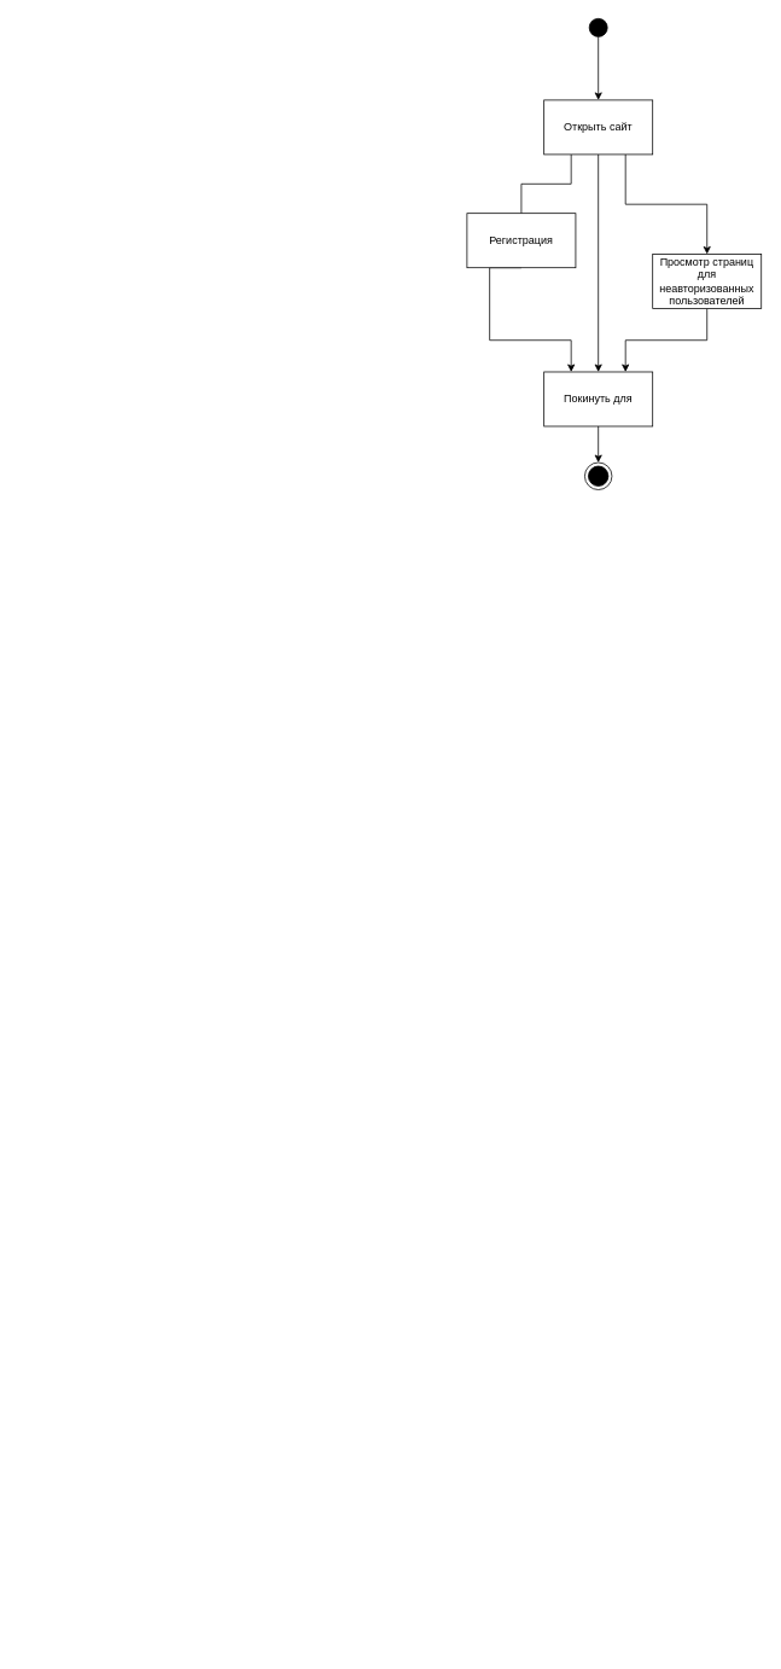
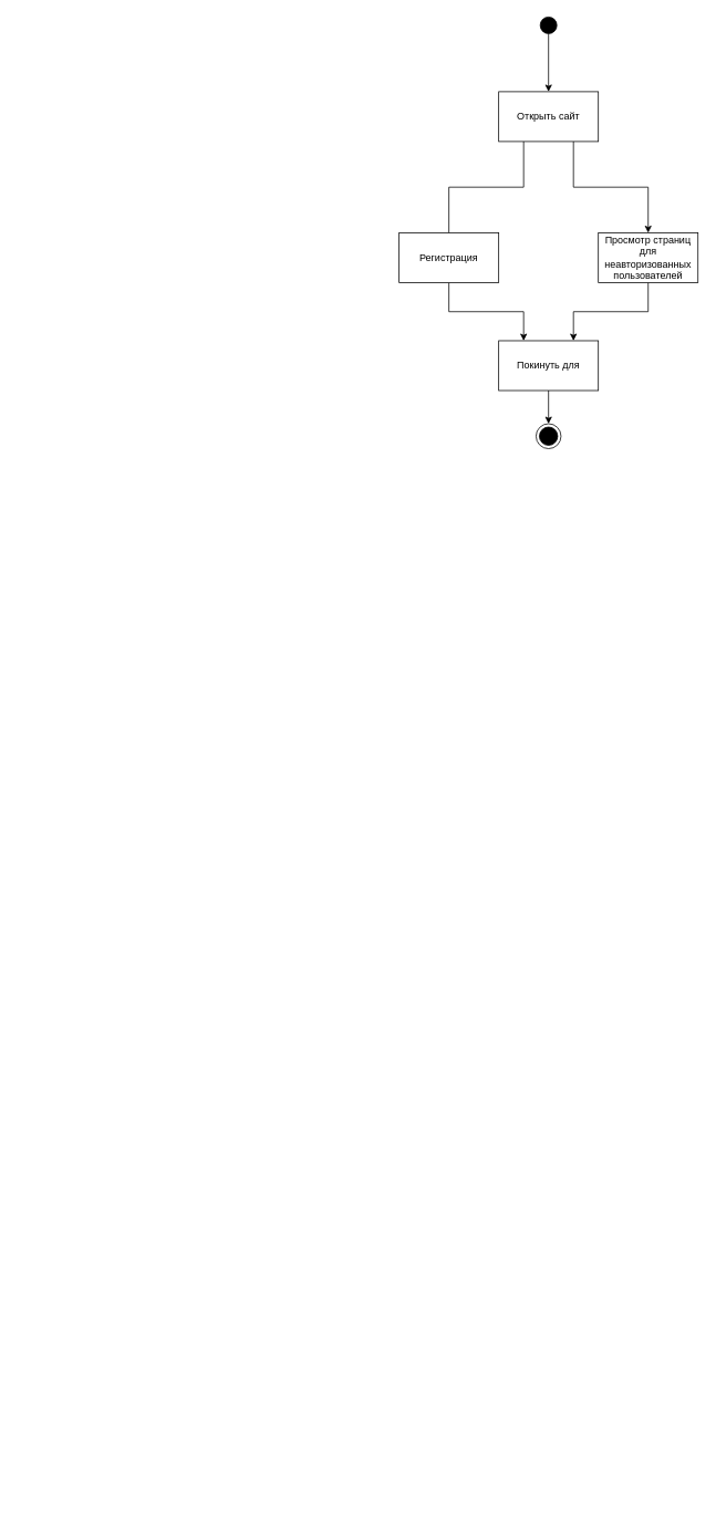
- <mxCell id="10" value="Регистрация" style="rounded=0;whiteSpace=wrap;html=1;" parent="1" vertex="1"><mxGeometry x="515" y="235" width="120" height="60" as="geometry" /></mxCell>
+ <mxCell id="10" value="Регистрация" style="rounded=0;whiteSpace=wrap;html=1;" parent="1" vertex="1"><mxGeometry x="480" y="280" width="120" height="60" as="geometry" /></mxCell>
- <mxCell id="5" style="edgeStyle=orthogonalEdgeStyle;rounded=0;orthogonalLoop=1;jettySize=auto;html=1;exitX=0.5;exitY=1;exitDx=0;exitDy=0;entryX=0.5;entryY=0;entryDx=0;entryDy=0;" parent="1" source="6" target="15" edge="1"><mxGeometry relative="1" as="geometry" /></mxCell>
